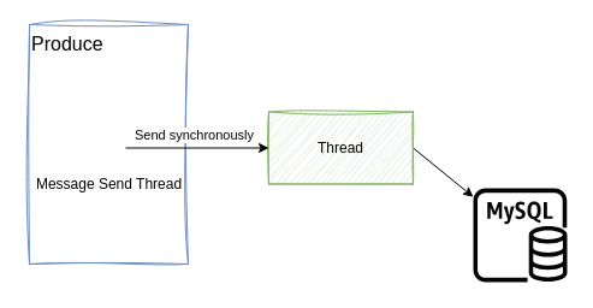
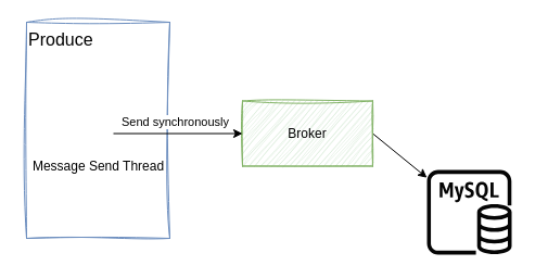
- <mxCell id="4" value="Thread" style="rounded=0;whiteSpace=wrap;html=1;fillColor=#d5e8d4;strokeColor=#82b366;sketch=1;curveFitting=1;jiggle=2;" vertex="1" parent="1"><mxGeometry x="223" y="92.5" width="120" height="60" as="geometry" /></mxCell>
+ <mxCell id="4" value="Broker" style="rounded=0;whiteSpace=wrap;html=1;fillColor=#d5e8d4;strokeColor=#82b366;sketch=1;curveFitting=1;jiggle=2;" vertex="1" parent="1"><mxGeometry x="223" y="92.5" width="120" height="60" as="geometry" /></mxCell>
